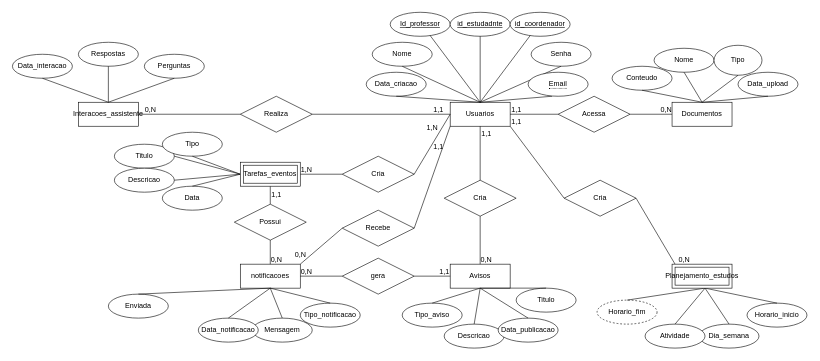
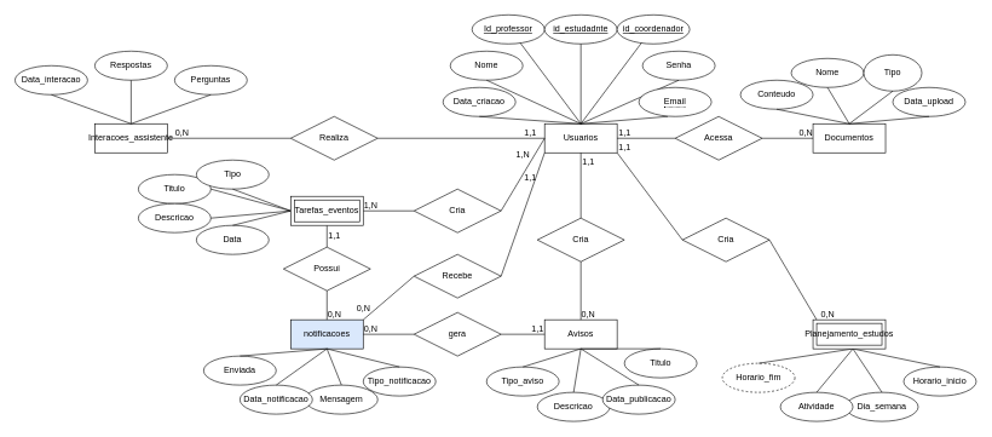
- <mxCell id="5" value="&lt;font style=&quot;vertical-align: inherit;&quot;&gt;&lt;font style=&quot;vertical-align: inherit;&quot;&gt;notificacoes&lt;/font&gt;&lt;/font&gt;" style="whiteSpace=wrap;html=1;align=center;" vertex="1" parent="1"><mxGeometry x="400" y="440" width="100" height="40" as="geometry" /></mxCell>
+ <mxCell id="5" value="&lt;font style=&quot;vertical-align: inherit;&quot;&gt;&lt;font style=&quot;vertical-align: inherit;&quot;&gt;notificacoes&lt;/font&gt;&lt;/font&gt;" style="whiteSpace=wrap;html=1;align=center;fillColor=#dae8fc;" vertex="1" parent="1"><mxGeometry x="400" y="440" width="100" height="40" as="geometry" /></mxCell>
- <mxCell id="37" value="Enviada" style="ellipse;whiteSpace=wrap;html=1;align=center;" vertex="1" parent="1"><mxGeometry x="180" y="490" width="100" height="40" as="geometry" /></mxCell>
+ <mxCell id="37" value="Enviada" style="ellipse;whiteSpace=wrap;html=1;align=center;" vertex="1" parent="1"><mxGeometry x="280" y="490" width="100" height="40" as="geometry" /></mxCell>
